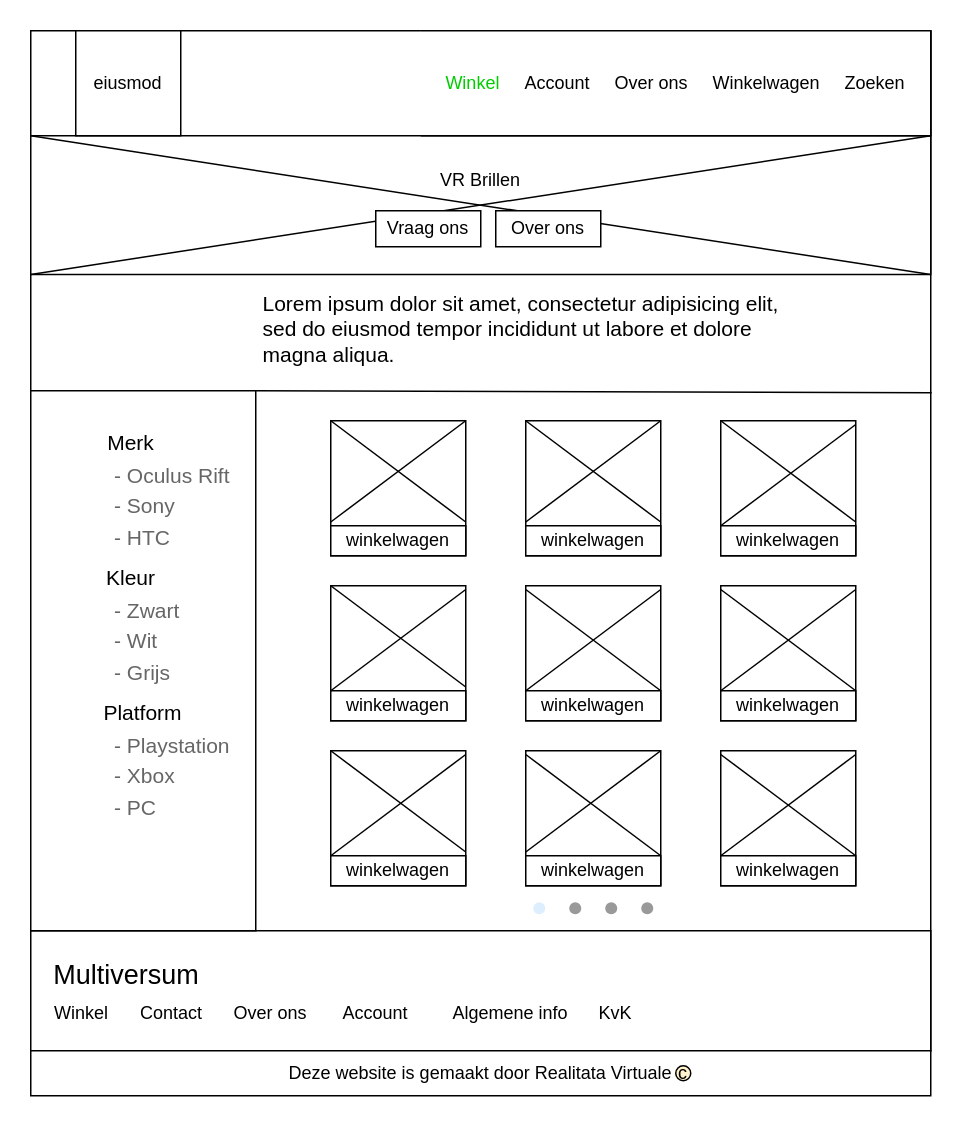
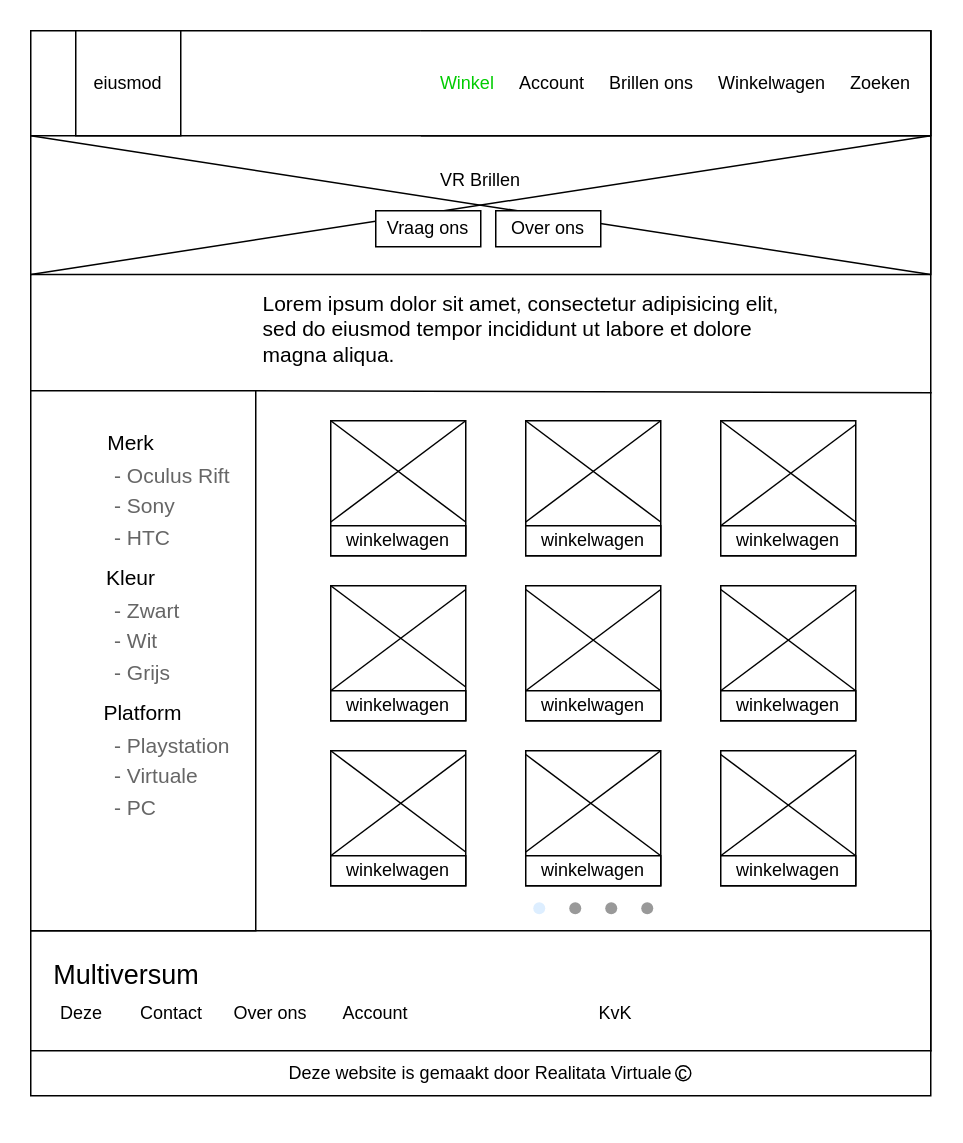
- <mxCell id="4" value="&lt;font color=&quot;#00cc00&quot;&gt;Winkel&lt;/font&gt;&amp;nbsp; &amp;nbsp; &amp;nbsp;Account&amp;nbsp; &amp;nbsp; &amp;nbsp;Over ons&amp;nbsp; &amp;nbsp; &amp;nbsp;Winkelwagen&amp;nbsp; &amp;nbsp; &amp;nbsp;Zoeken" style="rounded=0;whiteSpace=wrap;html=1;labelBorderColor=none;verticalAlign=middle;strokeColor=none;fontStyle=0" vertex="1" parent="1"><mxGeometry x="280" y="20" width="340" height="70" as="geometry" /></mxCell>
+ <mxCell id="4" value="&lt;font color=&quot;#00cc00&quot;&gt;Winkel&lt;/font&gt;&amp;nbsp; &amp;nbsp; &amp;nbsp;Account&amp;nbsp; &amp;nbsp; &amp;nbsp;Brillen ons&amp;nbsp; &amp;nbsp; &amp;nbsp;Winkelwagen&amp;nbsp; &amp;nbsp; &amp;nbsp;Zoeken" style="rounded=0;whiteSpace=wrap;html=1;labelBorderColor=none;verticalAlign=middle;strokeColor=none;fontStyle=0" vertex="1" parent="1"><mxGeometry x="280" y="20" width="340" height="70" as="geometry" /></mxCell>
- <mxCell id="71" value="&lt;font style=&quot;font-size: 14px&quot;&gt;- Playstation&lt;br&gt;- Xbox&lt;br&gt;- PC&lt;br&gt;&lt;/font&gt;" style="strokeWidth=1;shadow=0;dashed=0;align=center;html=1;shape=mxgraph.mockup.text.bulletedList;textColor=#666666;mainText=,,,,;textSize=17;bulletStyle=none;strokeColor=none;fillColor=none;align=left;verticalAlign=top;fontSize=17;fontColor=#666666;" vertex="1" parent="1"><mxGeometry x="73.75" y="480" width="86.25" height="70" as="geometry" /></mxCell>
+ <mxCell id="71" value="&lt;font style=&quot;font-size: 14px&quot;&gt;- Playstation&lt;br&gt;- Virtuale&lt;br&gt;- PC&lt;br&gt;&lt;/font&gt;" style="strokeWidth=1;shadow=0;dashed=0;align=center;html=1;shape=mxgraph.mockup.text.bulletedList;textColor=#666666;mainText=,,,,;textSize=17;bulletStyle=none;strokeColor=none;fillColor=none;align=left;verticalAlign=top;fontSize=17;fontColor=#666666;" vertex="1" parent="1"><mxGeometry x="73.75" y="480" width="86.25" height="70" as="geometry" /></mxCell>
- <mxCell id="54" value="Winkel" style="text;html=1;strokeColor=none;fillColor=none;align=center;verticalAlign=middle;whiteSpace=wrap;rounded=0;" vertex="1" parent="1"><mxGeometry x="33.75" y="665" width="40" height="20" as="geometry" /></mxCell>
+ <mxCell id="54" value="Deze" style="text;html=1;strokeColor=none;fillColor=none;align=center;verticalAlign=middle;whiteSpace=wrap;rounded=0;" vertex="1" parent="1"><mxGeometry x="33.75" y="665" width="40" height="20" as="geometry" /></mxCell>
- <mxCell id="58" value="Algemene info" style="text;html=1;strokeColor=none;fillColor=none;align=center;verticalAlign=middle;whiteSpace=wrap;rounded=0;" vertex="1" parent="1"><mxGeometry x="300" y="665" width="80" height="20" as="geometry" /></mxCell>
- <mxCell id="61" value="c" style="ellipse;whiteSpace=wrap;html=1;aspect=fixed;fillColor=#fff2cc;" vertex="1" parent="1"><mxGeometry x="450" y="710" width="10" height="10" as="geometry" /></mxCell>
+ <mxCell id="61" value="c" style="ellipse;whiteSpace=wrap;html=1;aspect=fixed;" vertex="1" parent="1"><mxGeometry x="450" y="710" width="10" height="10" as="geometry" /></mxCell>
